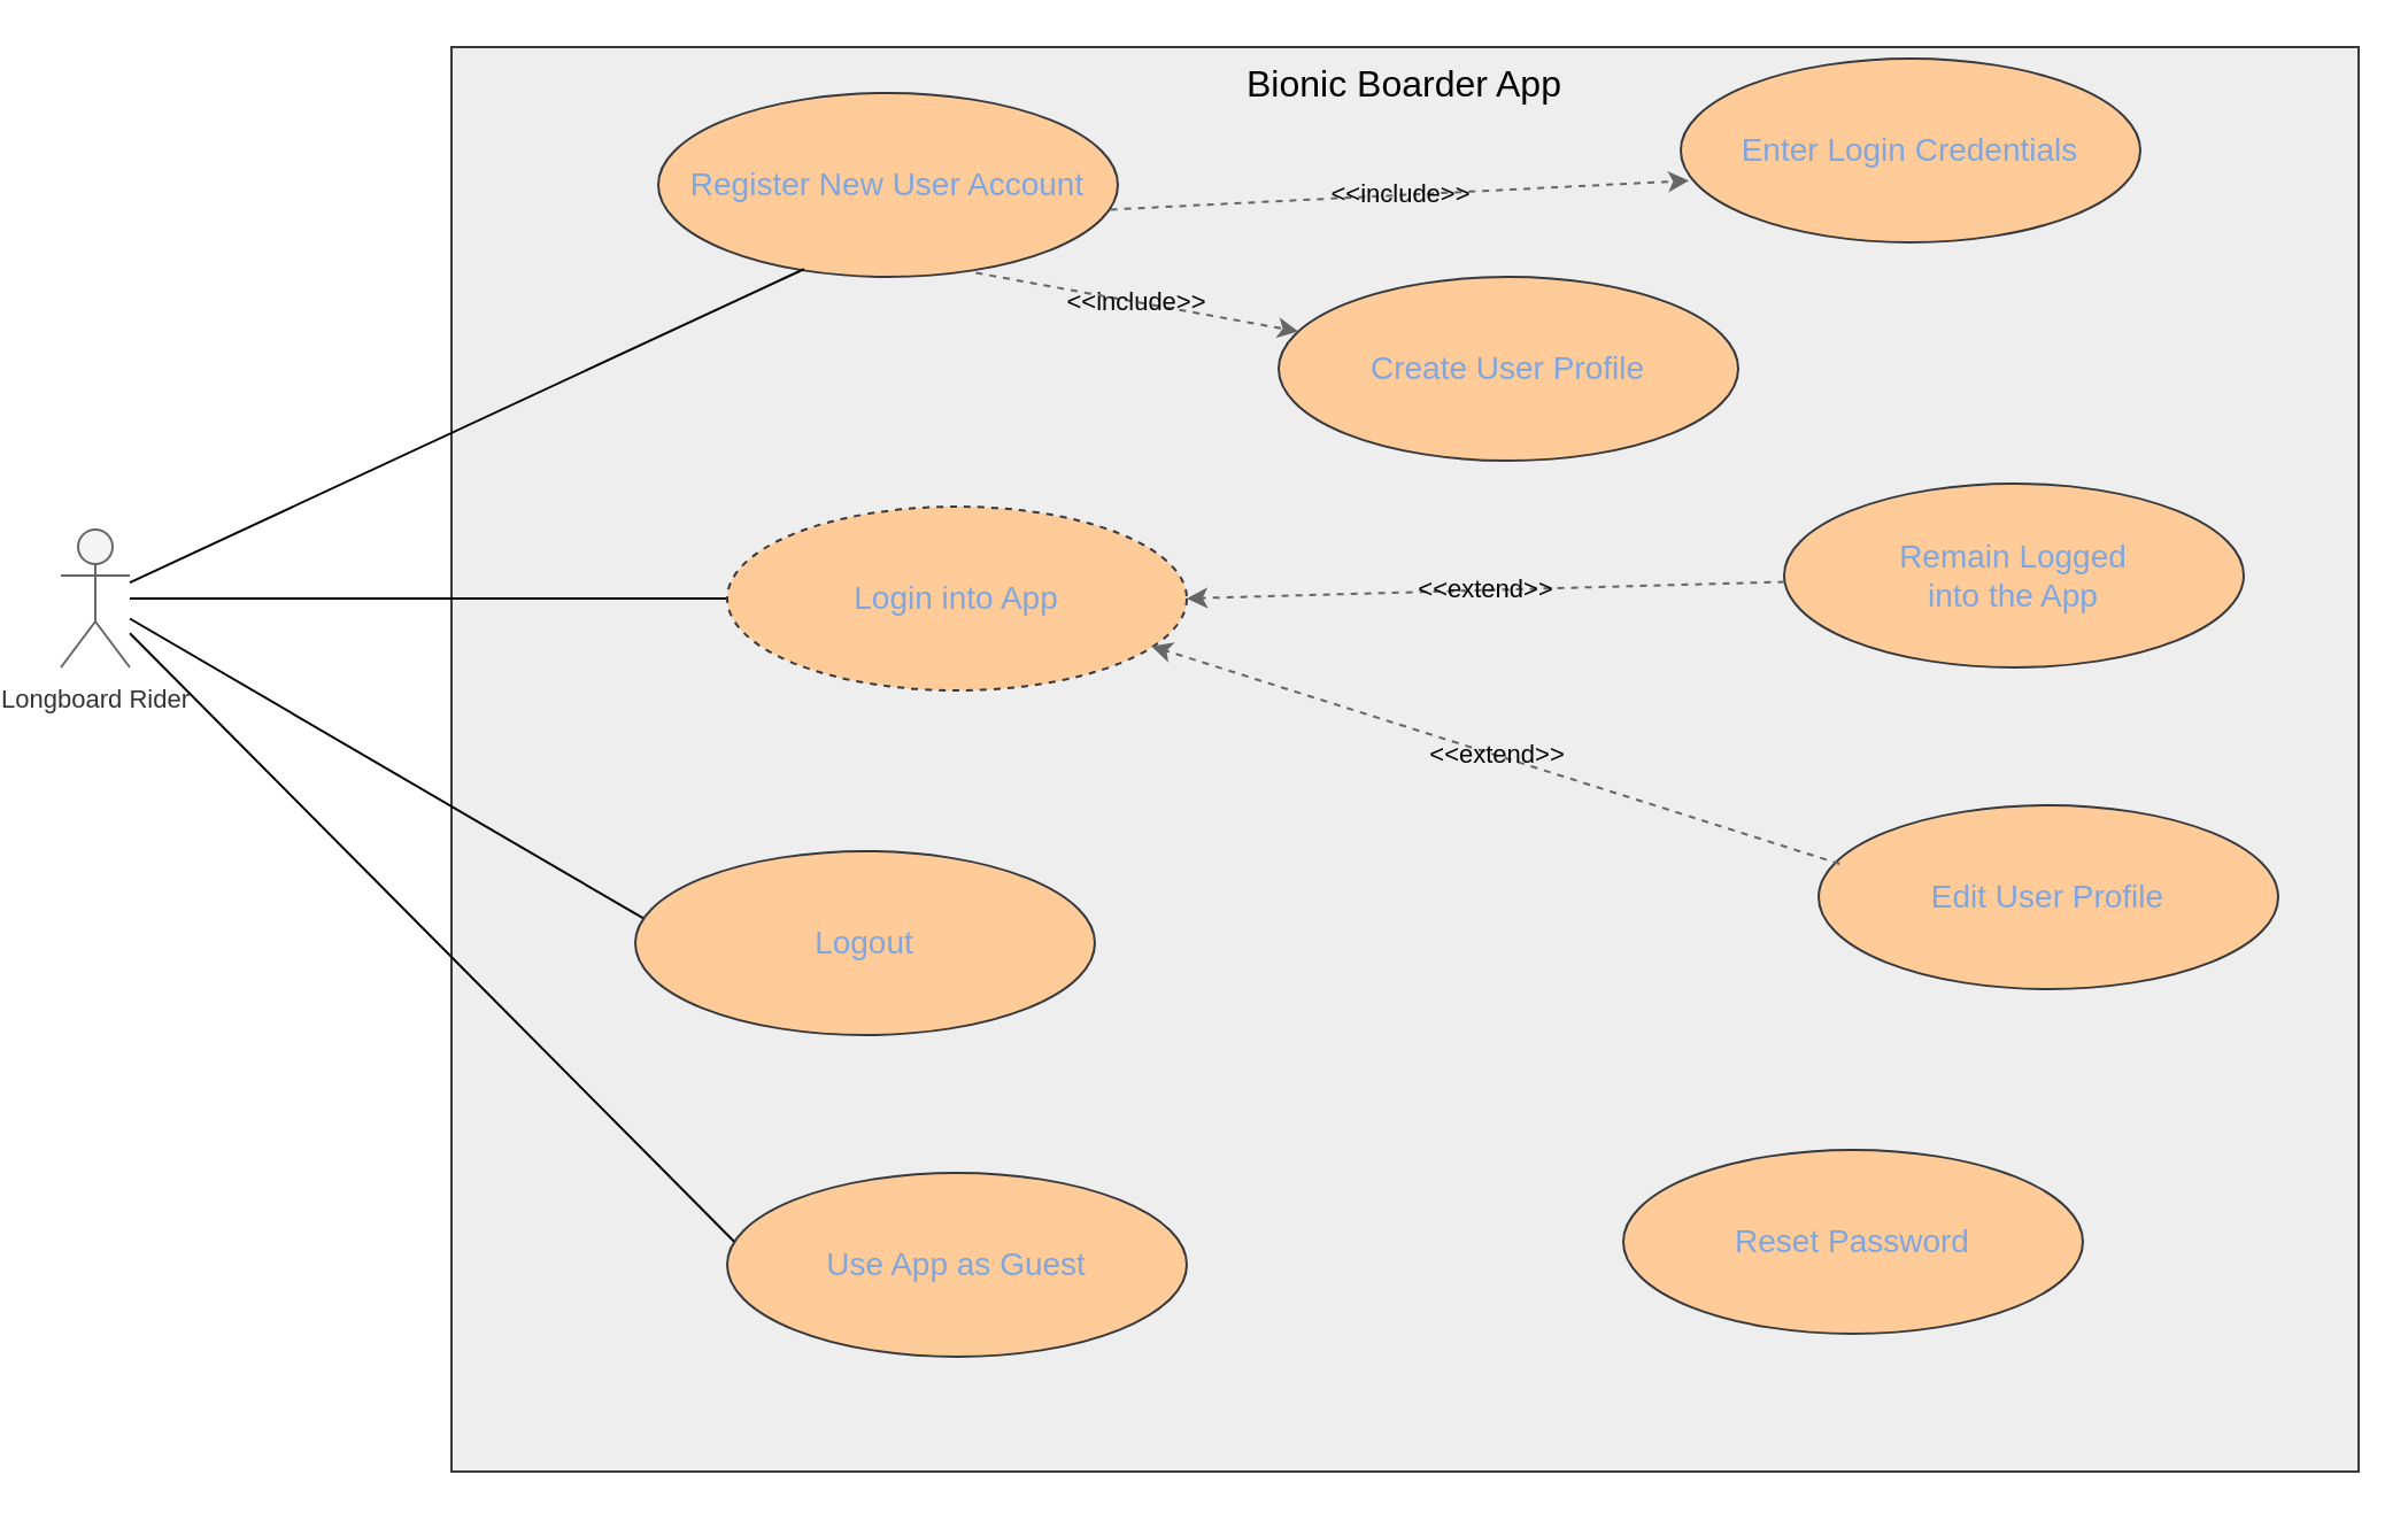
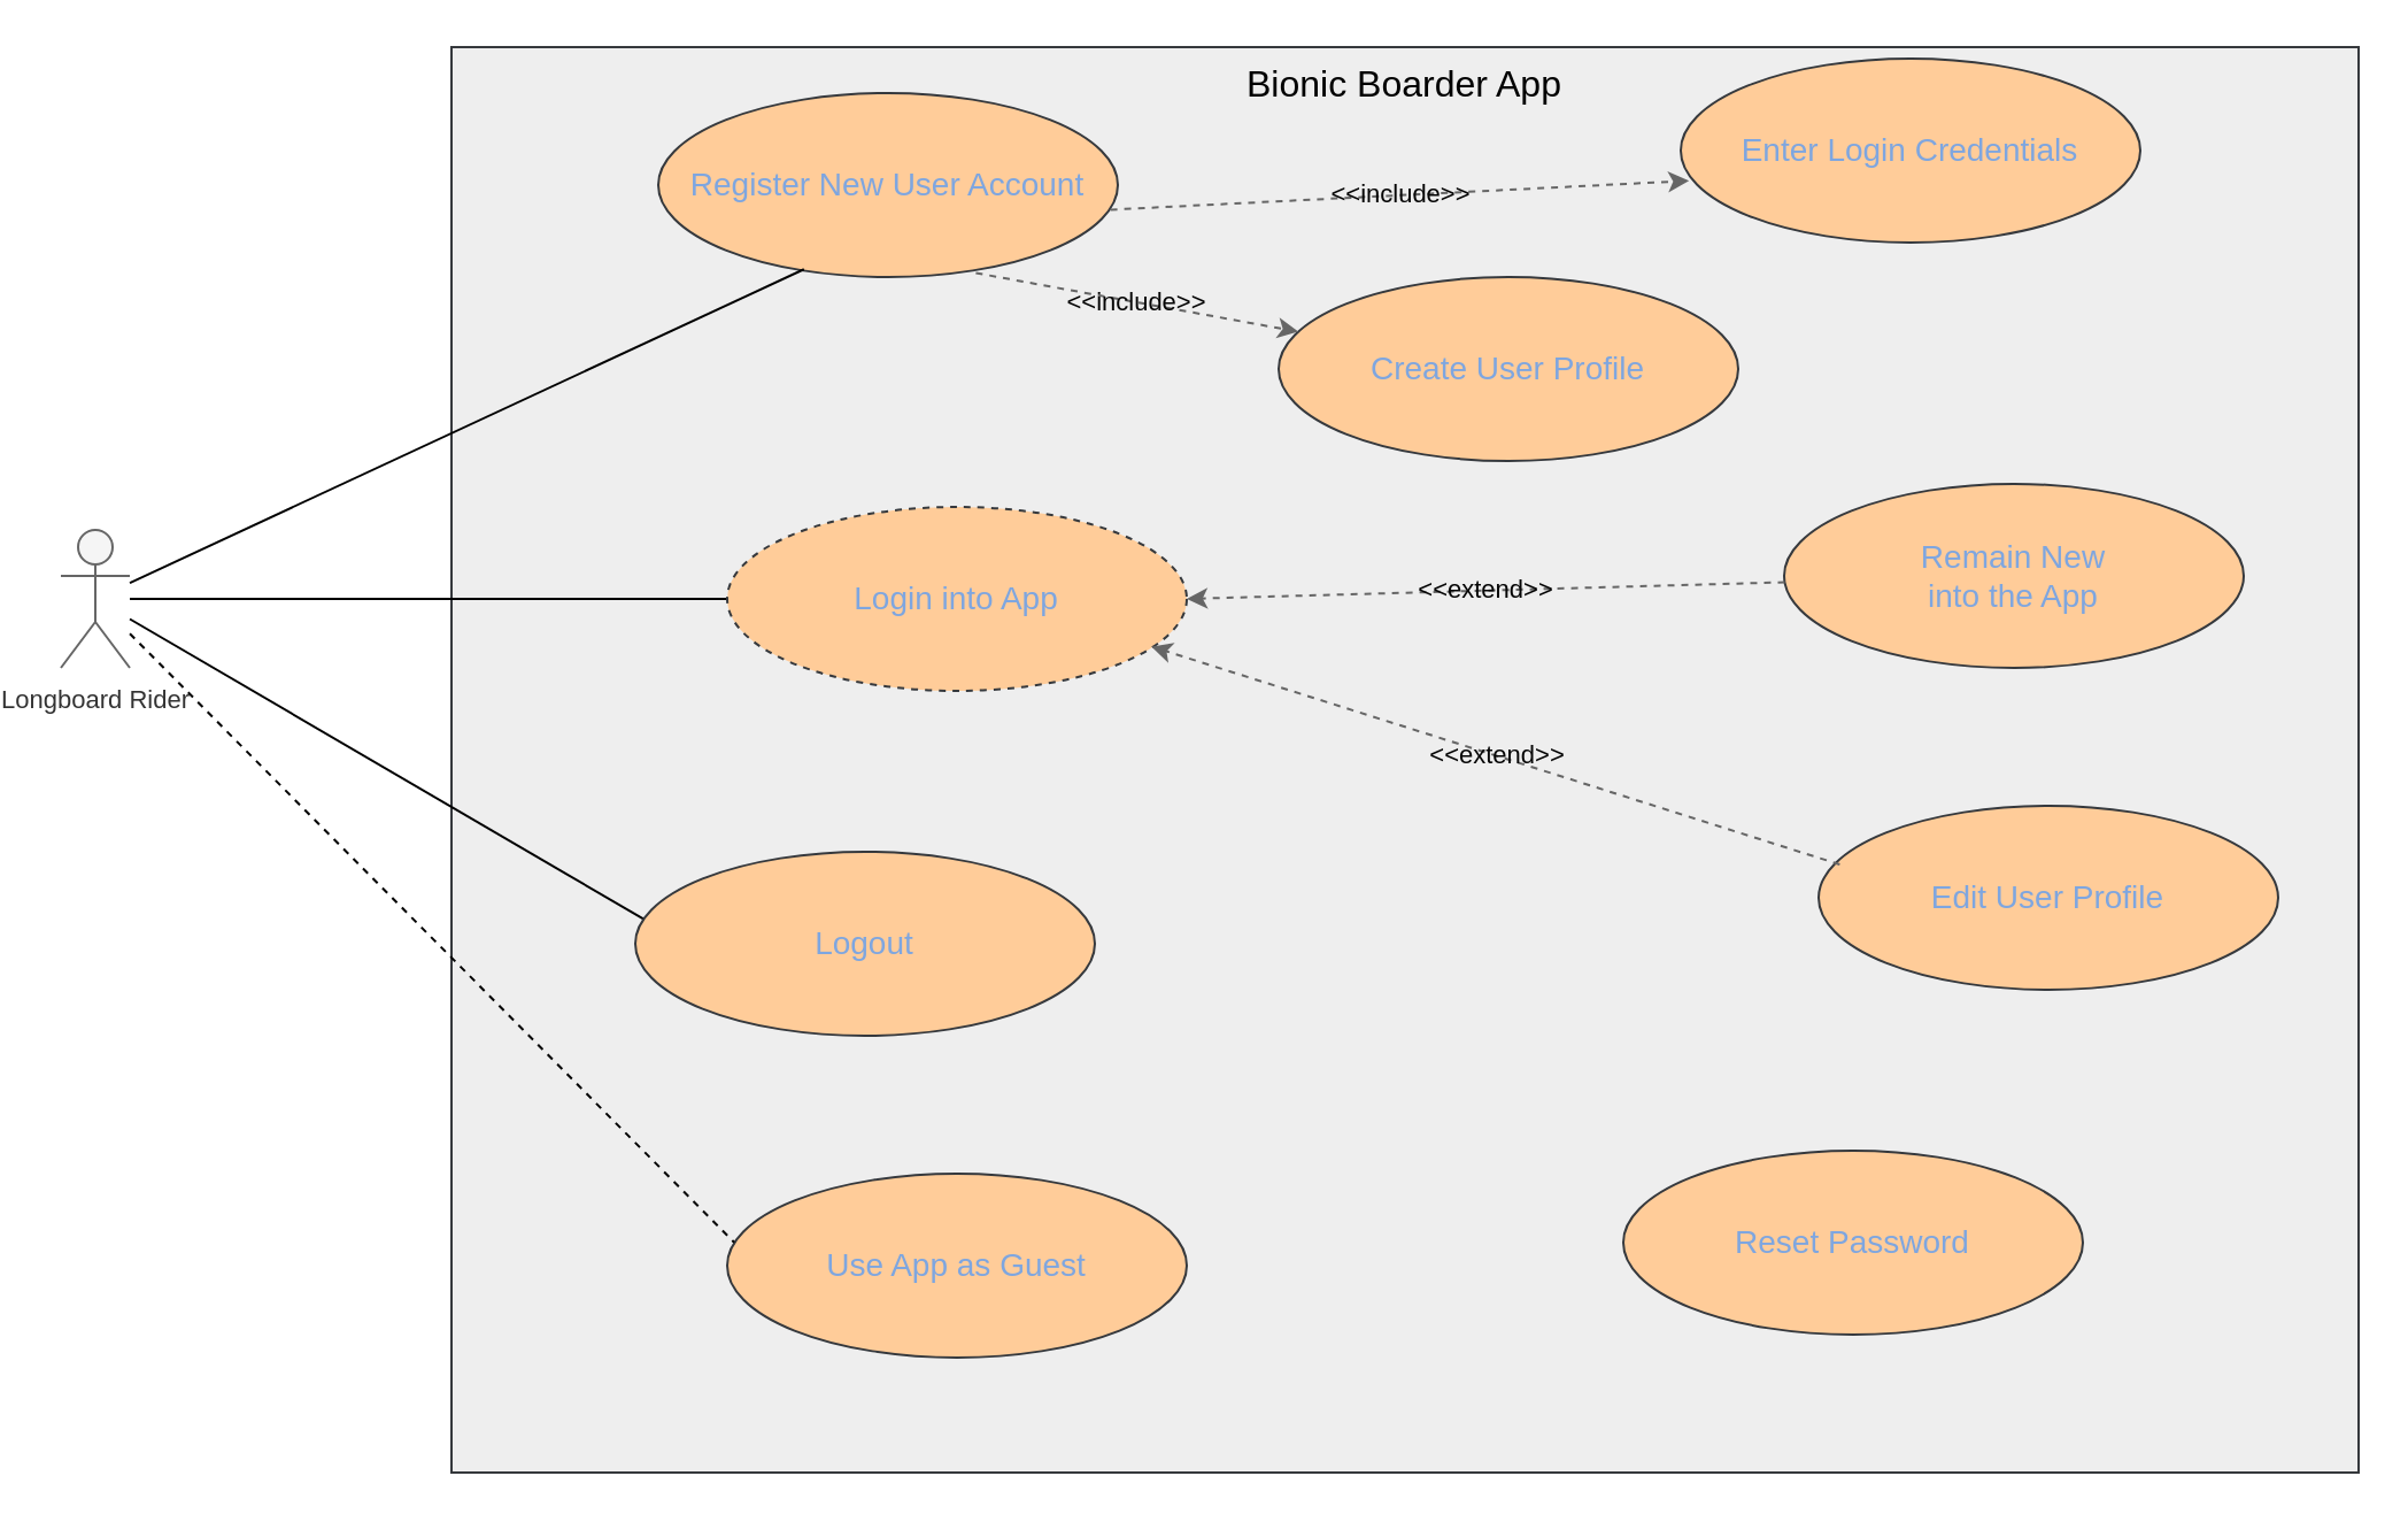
- <mxCell id="15" value="&lt;font style=&quot;font-size: 14px;&quot;&gt;Remain Logged&lt;/font&gt;&lt;div&gt;&lt;font style=&quot;font-size: 14px;&quot;&gt;into the App&lt;/font&gt;&lt;/div&gt;" style="ellipse;whiteSpace=wrap;html=1;fillColor=#ffcc99;strokeColor=#36393d;fontColor=#7EA6E0;" parent="1" vertex="1"><mxGeometry x="770" y="210" width="200" height="80" as="geometry" /></mxCell>
+ <mxCell id="15" value="&lt;font style=&quot;font-size: 14px;&quot;&gt;Remain New&lt;/font&gt;&lt;div&gt;&lt;font style=&quot;font-size: 14px;&quot;&gt;into the App&lt;/font&gt;&lt;/div&gt;" style="ellipse;whiteSpace=wrap;html=1;fillColor=#ffcc99;strokeColor=#36393d;fontColor=#7EA6E0;" parent="1" vertex="1"><mxGeometry x="770" y="210" width="200" height="80" as="geometry" /></mxCell>
- <mxCell id="13" style="rounded=0;orthogonalLoop=1;jettySize=auto;html=1;strokeColor=#000000;endArrow=none;startFill=0;shadow=0;jumpStyle=none;entryX=0.015;entryY=0.373;entryDx=0;entryDy=0;entryPerimeter=0;" parent="1" source="4" target="12" edge="1"><mxGeometry relative="1" as="geometry"><mxPoint x="30" y="350" as="sourcePoint" /><mxPoint x="395" y="408" as="targetPoint" /></mxGeometry></mxCell>
+ <mxCell id="13" style="rounded=0;orthogonalLoop=1;jettySize=auto;html=1;strokeColor=#000000;endArrow=none;startFill=0;shadow=0;jumpStyle=none;entryX=0.015;entryY=0.373;entryDx=0;entryDy=0;entryPerimeter=0;dashed=1;" parent="1" source="4" target="12" edge="1"><mxGeometry relative="1" as="geometry"><mxPoint x="30" y="350" as="sourcePoint" /><mxPoint x="395" y="408" as="targetPoint" /></mxGeometry></mxCell>
